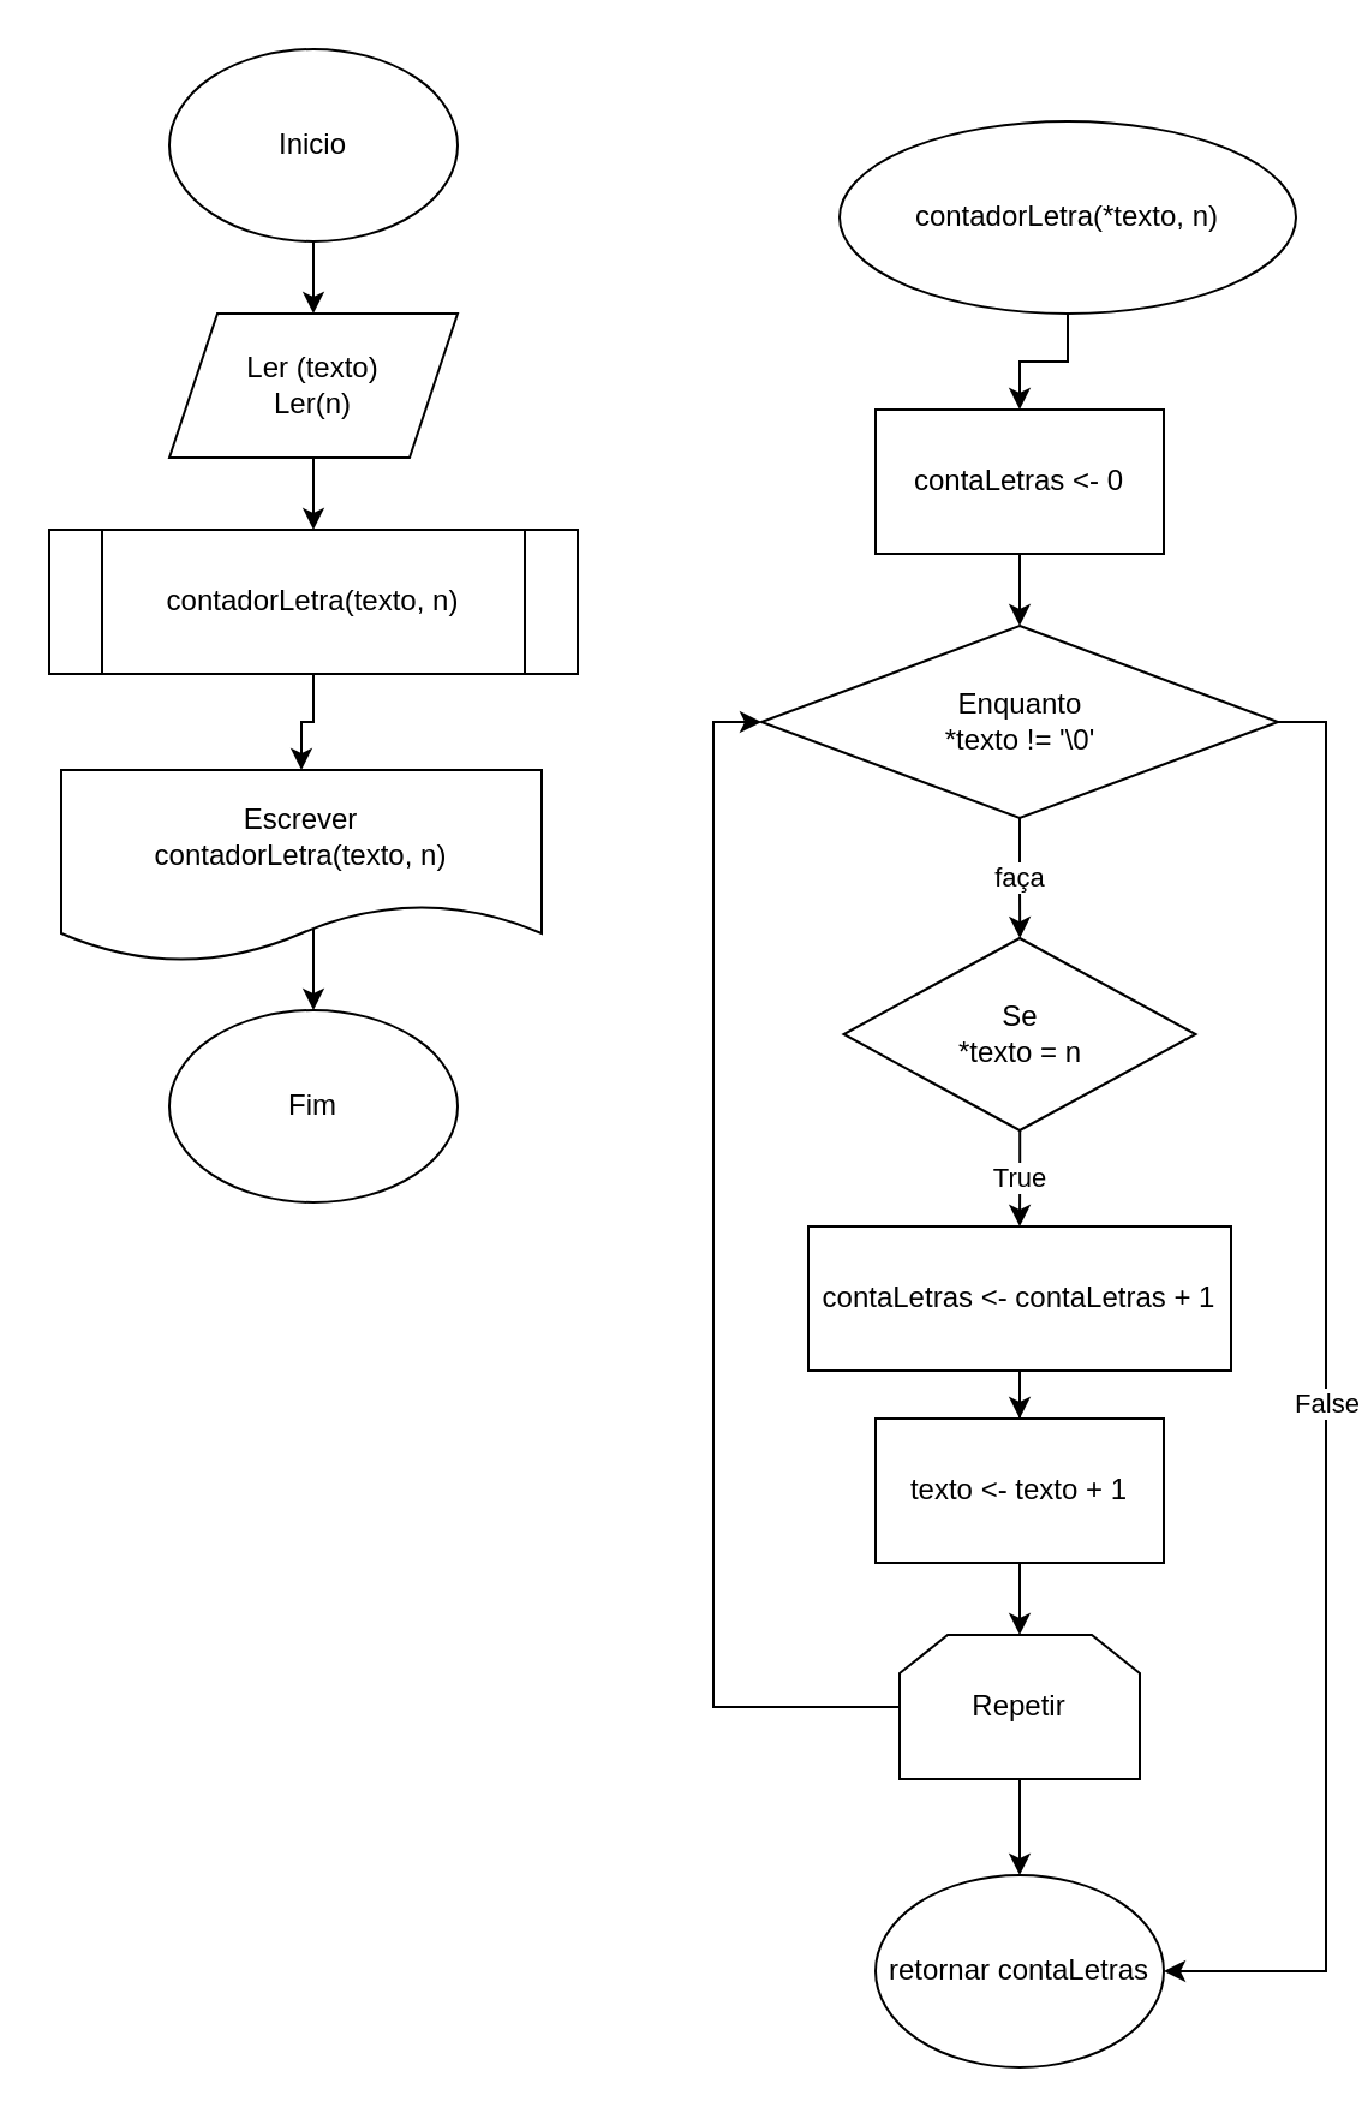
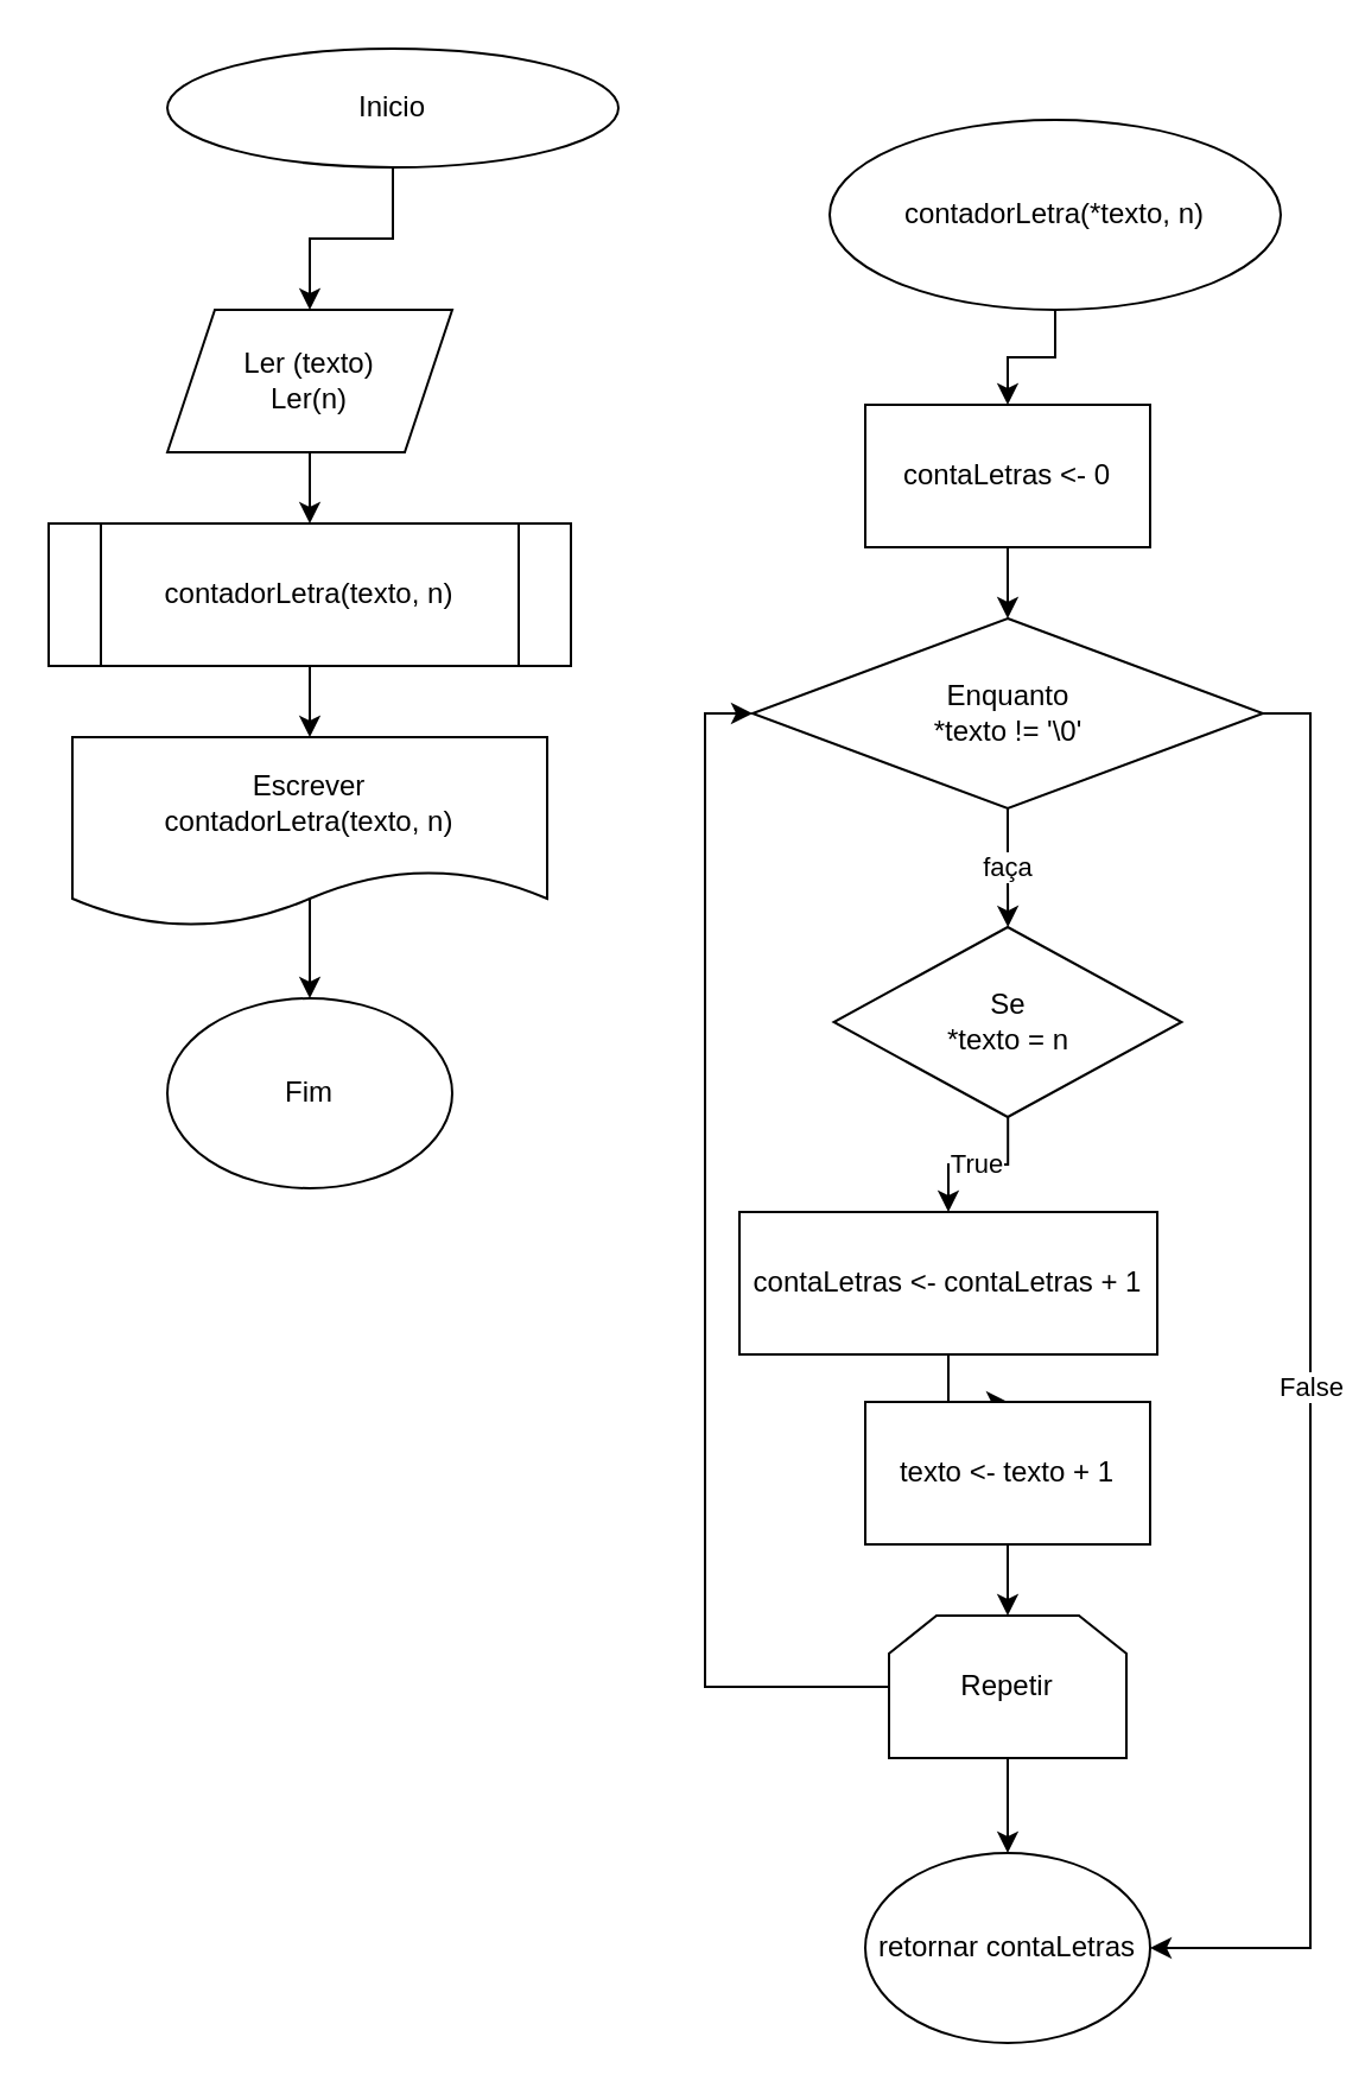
- <mxCell id="3" value="Inicio" style="ellipse;whiteSpace=wrap;html=1;" vertex="1" parent="1"><mxGeometry x="70" y="20" width="120" height="80" as="geometry" /></mxCell>
+ <mxCell id="3" value="Inicio" style="ellipse;whiteSpace=wrap;html=1;" vertex="1" parent="1"><mxGeometry x="70" y="20" width="190" height="50" as="geometry" /></mxCell>
- <mxCell id="9" value="Escrever&lt;br&gt;contadorLetra(texto, n)" style="shape=document;whiteSpace=wrap;html=1;boundedLbl=1;" vertex="1" parent="1"><mxGeometry x="25" y="320" width="200" height="80" as="geometry" /></mxCell>
+ <mxCell id="9" value="Escrever&lt;br&gt;contadorLetra(texto, n)" style="shape=document;whiteSpace=wrap;html=1;boundedLbl=1;" vertex="1" parent="1"><mxGeometry x="30" y="310" width="200" height="80" as="geometry" /></mxCell>
- <mxCell id="21" value="contaLetras &amp;lt;- contaLetras + 1" style="whiteSpace=wrap;html=1;" vertex="1" parent="1"><mxGeometry x="336" y="510" width="176" height="60" as="geometry" /></mxCell>
+ <mxCell id="21" value="contaLetras &amp;lt;- contaLetras + 1" style="whiteSpace=wrap;html=1;" vertex="1" parent="1"><mxGeometry x="311" y="510" width="176" height="60" as="geometry" /></mxCell>
